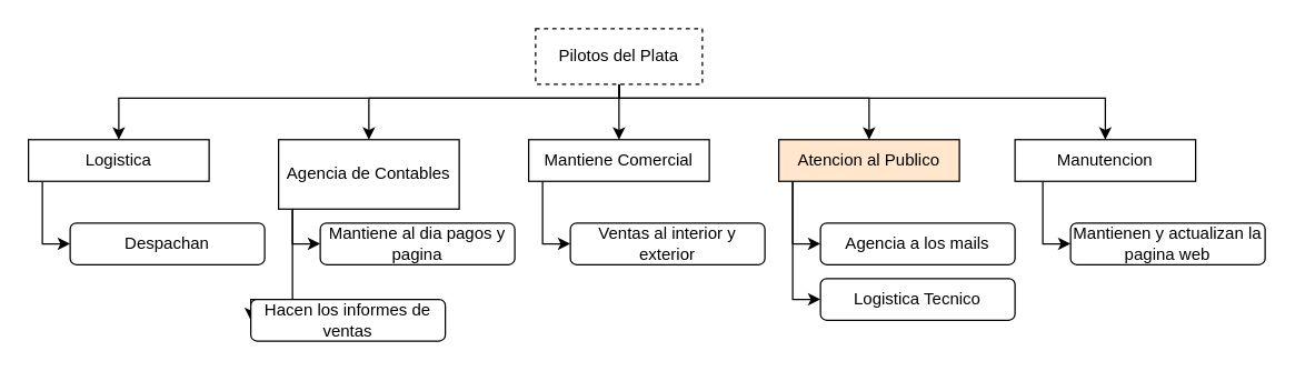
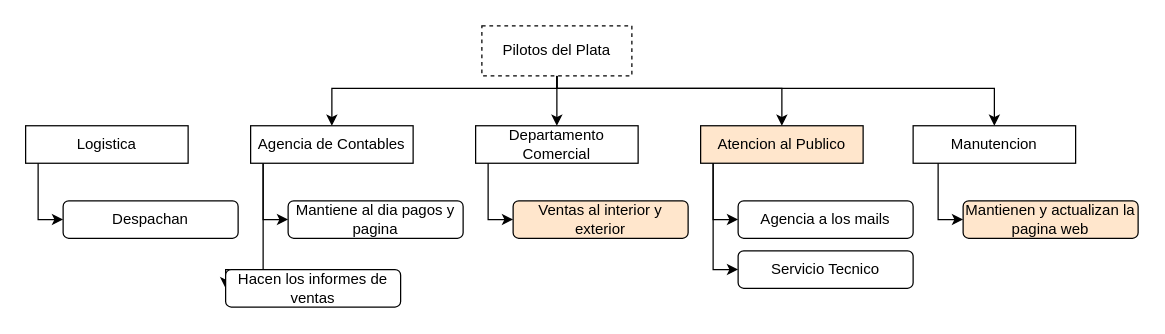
- <mxCell id="4" style="edgeStyle=orthogonalEdgeStyle;rounded=0;orthogonalLoop=1;jettySize=auto;html=1;entryX=0.5;entryY=0;entryDx=0;entryDy=0;" edge="1" parent="1" source="7" target="15"><mxGeometry relative="1" as="geometry"><Array as="points"><mxPoint x="445" y="70" /><mxPoint x="85" y="70" /></Array></mxGeometry></mxCell>
- <mxCell id="12" value="Mantiene Comercial" style="rounded=0;whiteSpace=wrap;html=1;" vertex="1" parent="1"><mxGeometry x="380" y="100" width="130" height="30" as="geometry" /></mxCell>
+ <mxCell id="12" value="Departamento Comercial" style="rounded=0;whiteSpace=wrap;html=1;" vertex="1" parent="1"><mxGeometry x="380" y="100" width="130" height="30" as="geometry" /></mxCell>
- <mxCell id="10" value="Agencia de Contables" style="rounded=0;whiteSpace=wrap;html=1;" vertex="1" parent="1"><mxGeometry x="200" y="100" width="130" height="50" as="geometry" /></mxCell>
+ <mxCell id="10" value="Agencia de Contables" style="rounded=0;whiteSpace=wrap;html=1;" vertex="1" parent="1"><mxGeometry x="200" y="100" width="130" height="30" as="geometry" /></mxCell>
- <mxCell id="20" value="Ventas al interior y exterior" style="rounded=1;whiteSpace=wrap;html=1;" vertex="1" parent="1"><mxGeometry x="410" y="160" width="140" height="30" as="geometry" /></mxCell>
+ <mxCell id="20" value="Ventas al interior y exterior" style="rounded=1;whiteSpace=wrap;html=1;fillColor=#ffe6cc;" vertex="1" parent="1"><mxGeometry x="410" y="160" width="140" height="30" as="geometry" /></mxCell>
- <mxCell id="21" value="Mantienen y actualizan la pagina web" style="rounded=1;whiteSpace=wrap;html=1;" vertex="1" parent="1"><mxGeometry x="770" y="160" width="140" height="30" as="geometry" /></mxCell>
+ <mxCell id="21" value="Mantienen y actualizan la pagina web" style="rounded=1;whiteSpace=wrap;html=1;fillColor=#ffe6cc;" vertex="1" parent="1"><mxGeometry x="770" y="160" width="140" height="30" as="geometry" /></mxCell>
- <mxCell id="17" value="Logistica Tecnico" style="rounded=1;whiteSpace=wrap;html=1;" vertex="1" parent="1"><mxGeometry x="590" y="200" width="140" height="30" as="geometry" /></mxCell>
+ <mxCell id="17" value="Servicio Tecnico" style="rounded=1;whiteSpace=wrap;html=1;" vertex="1" parent="1"><mxGeometry x="590" y="200" width="140" height="30" as="geometry" /></mxCell>
